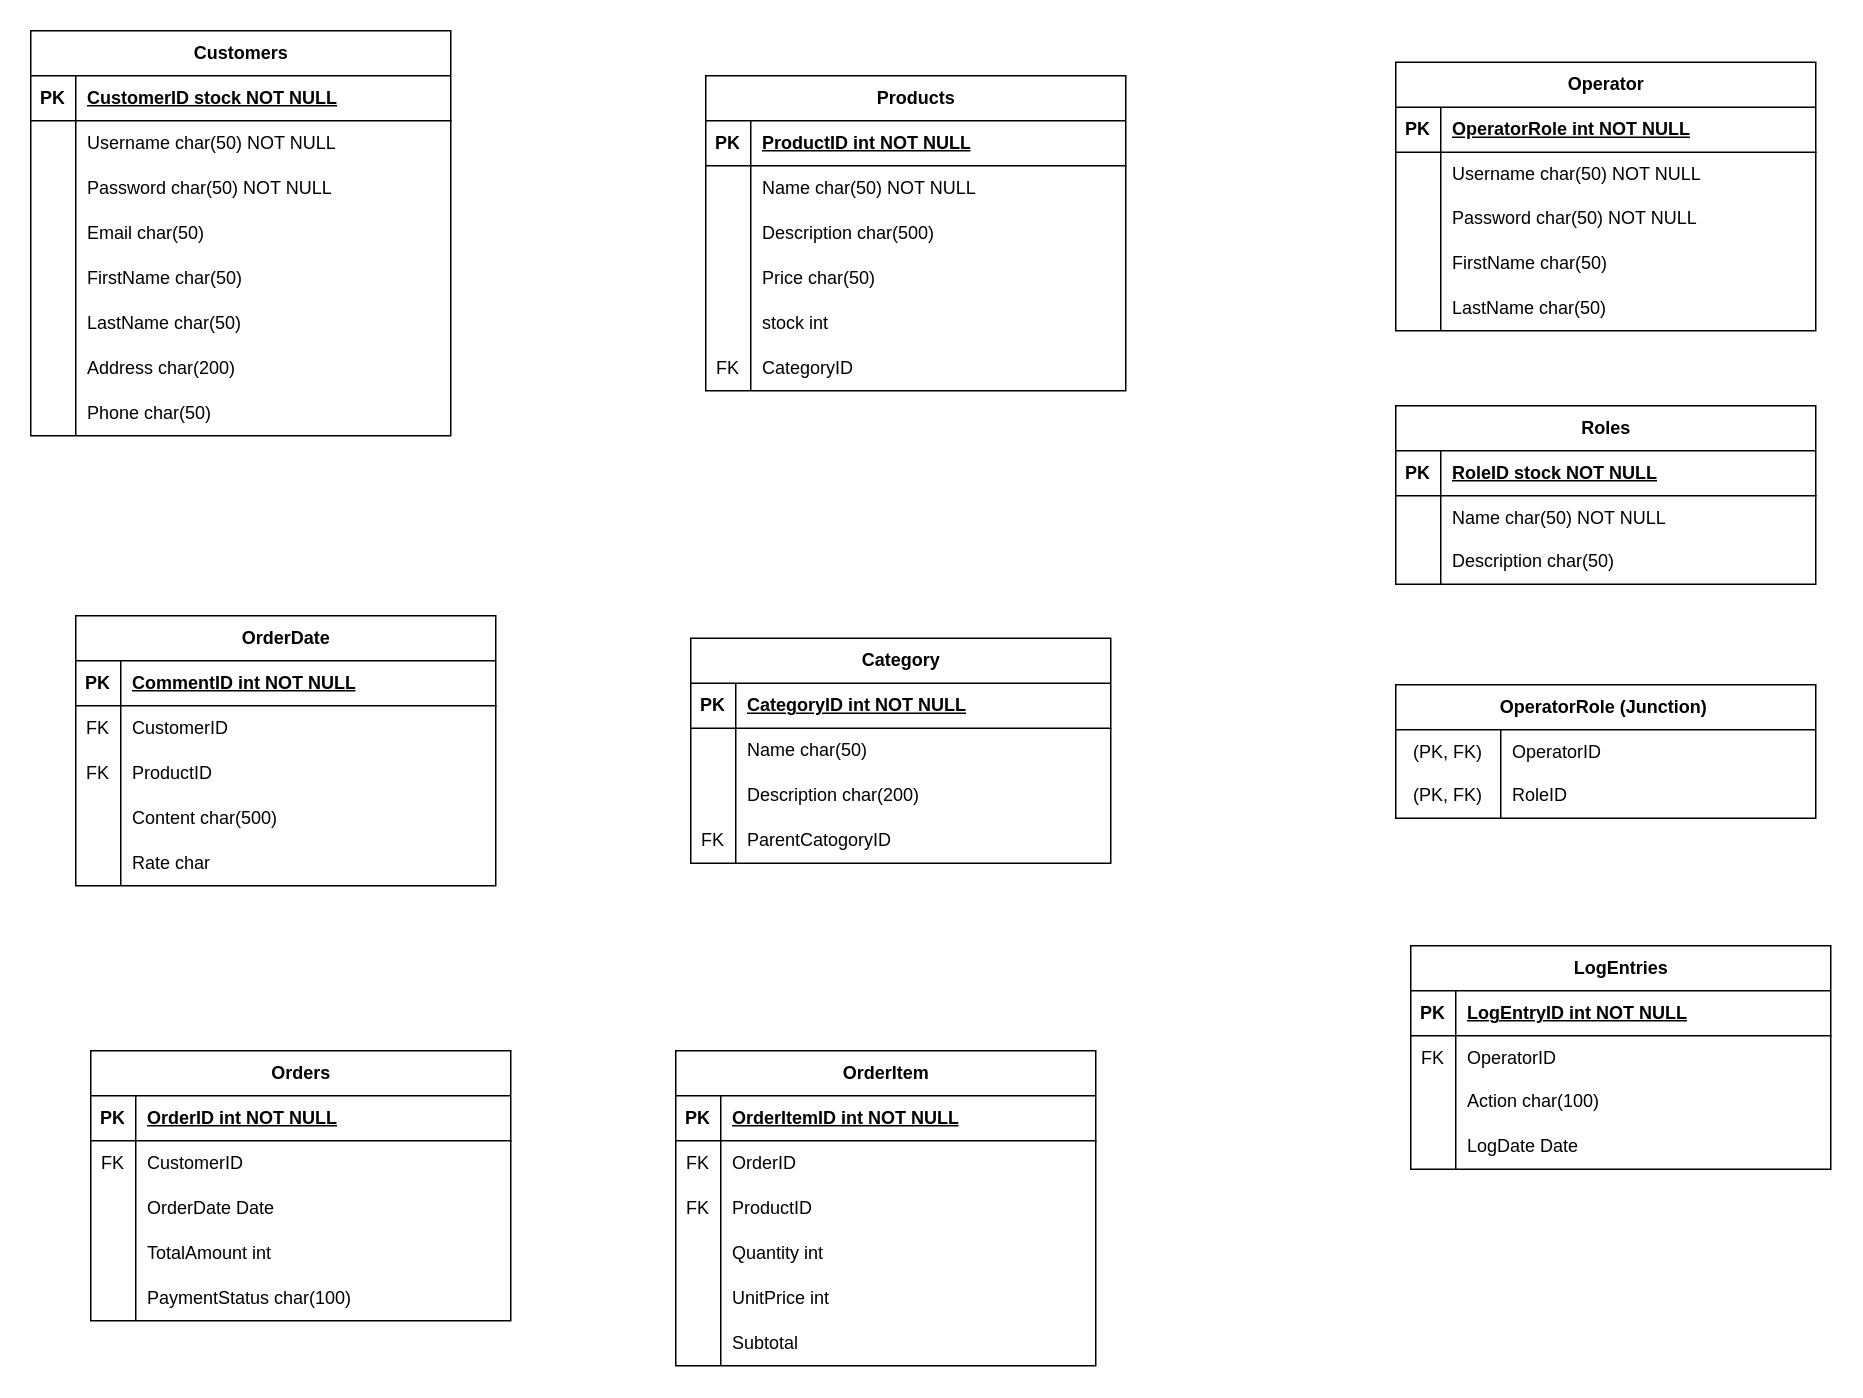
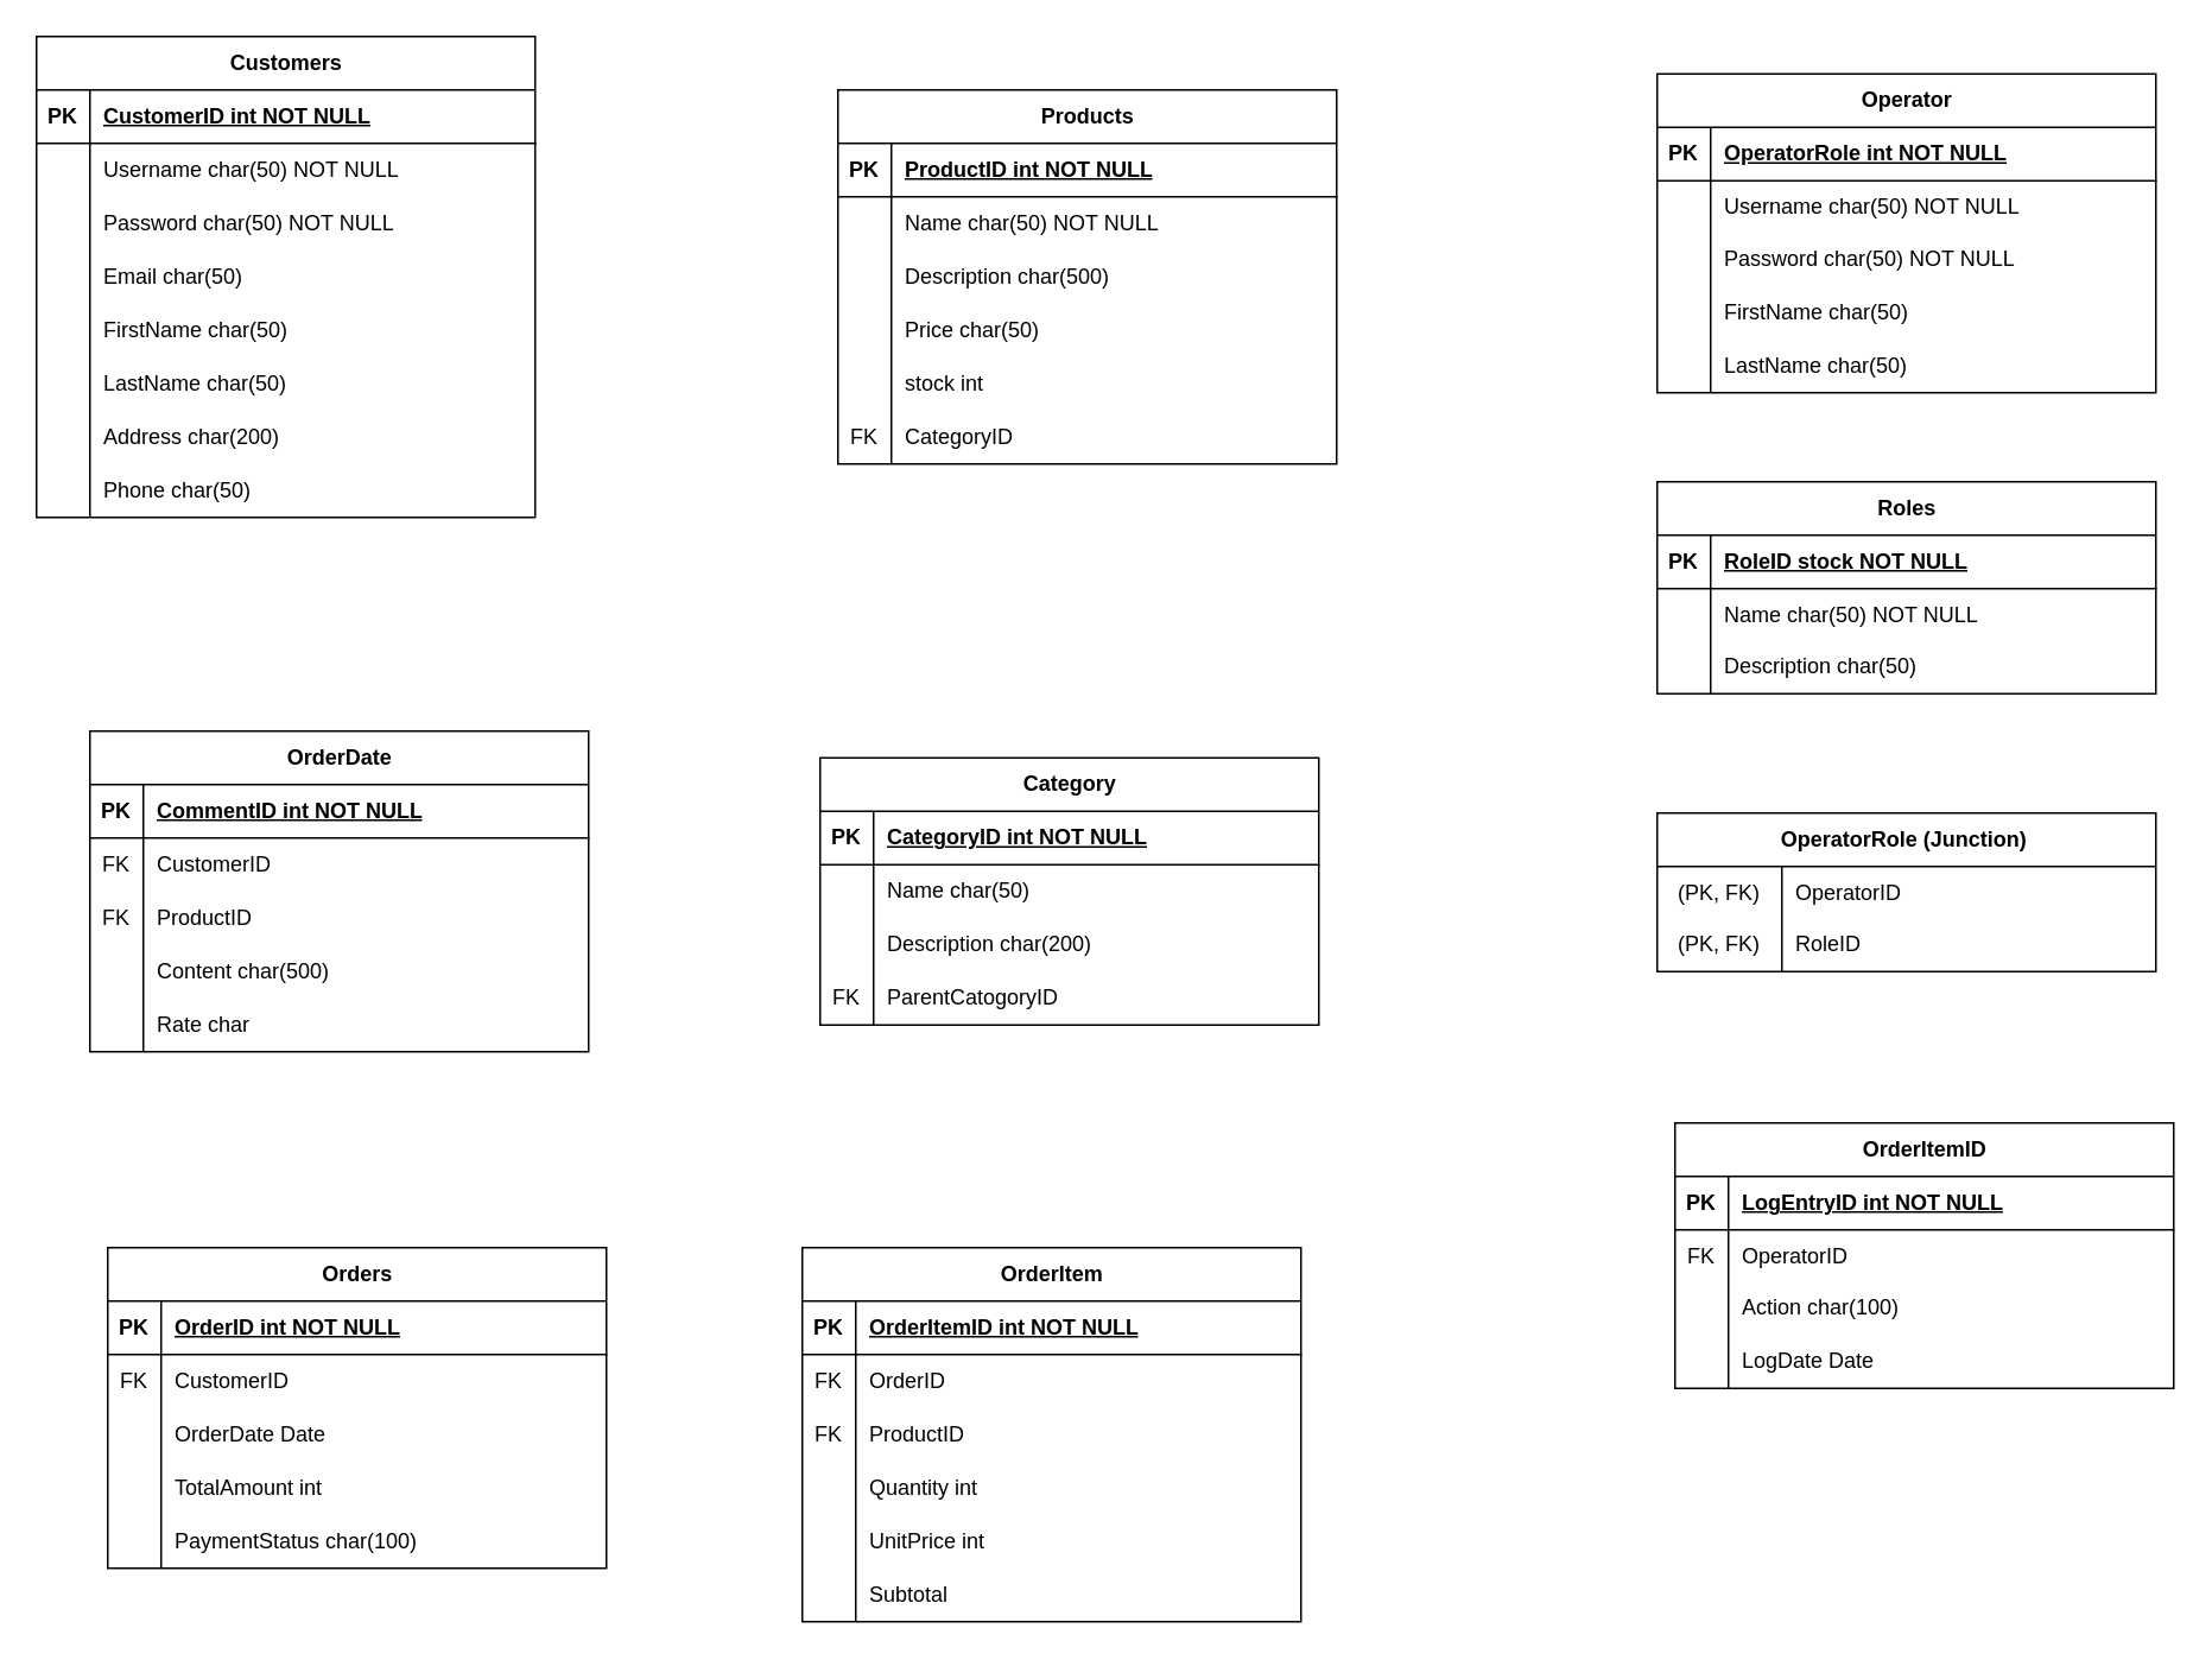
- <mxCell id="5" value="CustomerID stock NOT NULL" style="shape=partialRectangle;connectable=0;fillColor=none;top=0;left=0;bottom=0;right=0;align=left;spacingLeft=6;fontStyle=5;overflow=hidden;whiteSpace=wrap;html=1;" parent="3" vertex="1"><mxGeometry x="30" width="250" height="30" as="geometry"><mxRectangle width="250" height="30" as="alternateBounds" /></mxGeometry></mxCell>
+ <mxCell id="5" value="CustomerID int NOT NULL" style="shape=partialRectangle;connectable=0;fillColor=none;top=0;left=0;bottom=0;right=0;align=left;spacingLeft=6;fontStyle=5;overflow=hidden;whiteSpace=wrap;html=1;" parent="3" vertex="1"><mxGeometry x="30" width="250" height="30" as="geometry"><mxRectangle width="250" height="30" as="alternateBounds" /></mxGeometry></mxCell>
- <mxCell id="143" value="LogEntries" style="shape=table;startSize=30;container=1;collapsible=1;childLayout=tableLayout;fixedRows=1;rowLines=0;fontStyle=1;align=center;resizeLast=1;html=1;" vertex="1" parent="1"><mxGeometry x="940" y="630" width="280" height="149" as="geometry" /></mxCell>
+ <mxCell id="143" value="OrderItemID" style="shape=table;startSize=30;container=1;collapsible=1;childLayout=tableLayout;fixedRows=1;rowLines=0;fontStyle=1;align=center;resizeLast=1;html=1;" vertex="1" parent="1"><mxGeometry x="940" y="630" width="280" height="149" as="geometry" /></mxCell>
